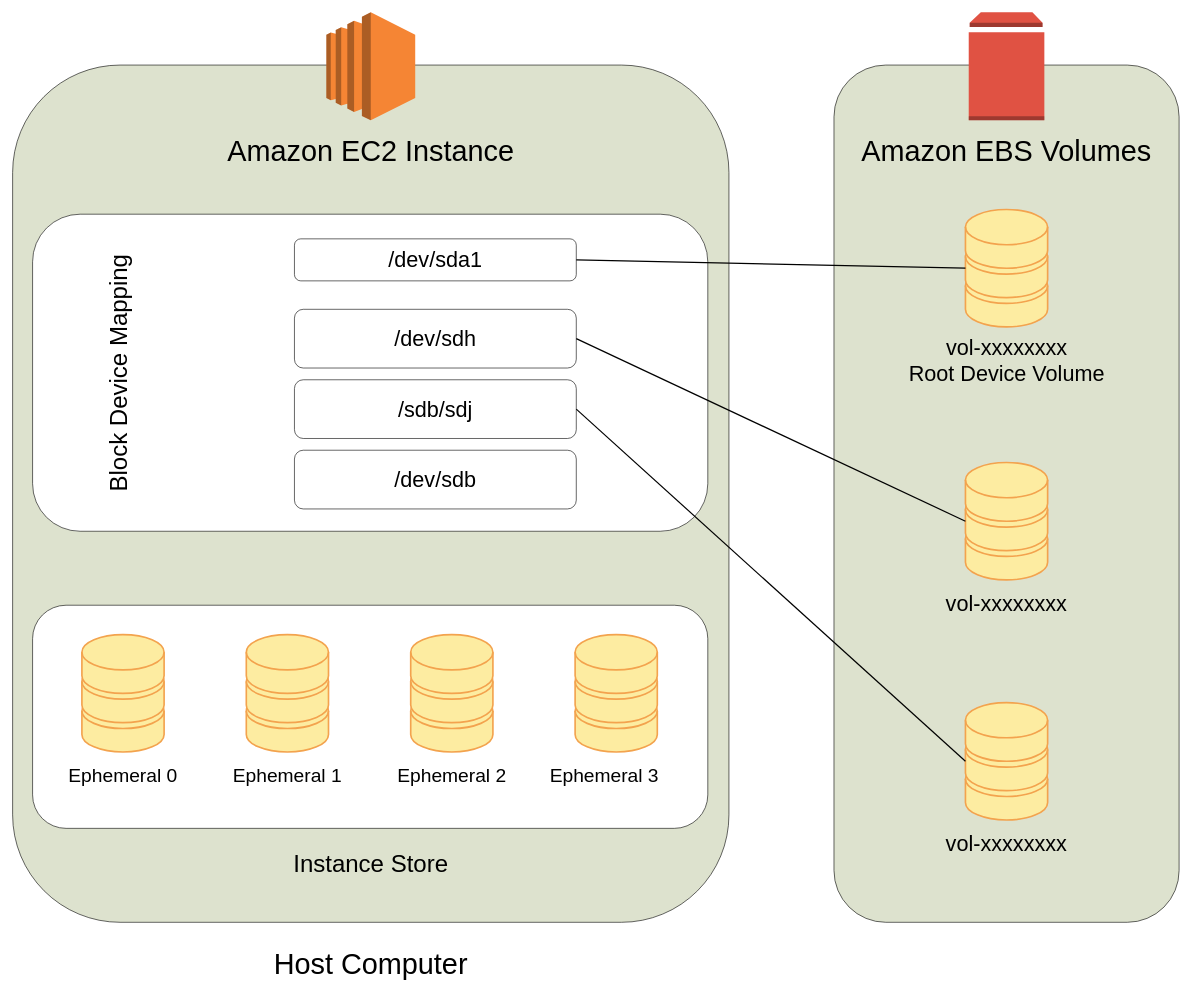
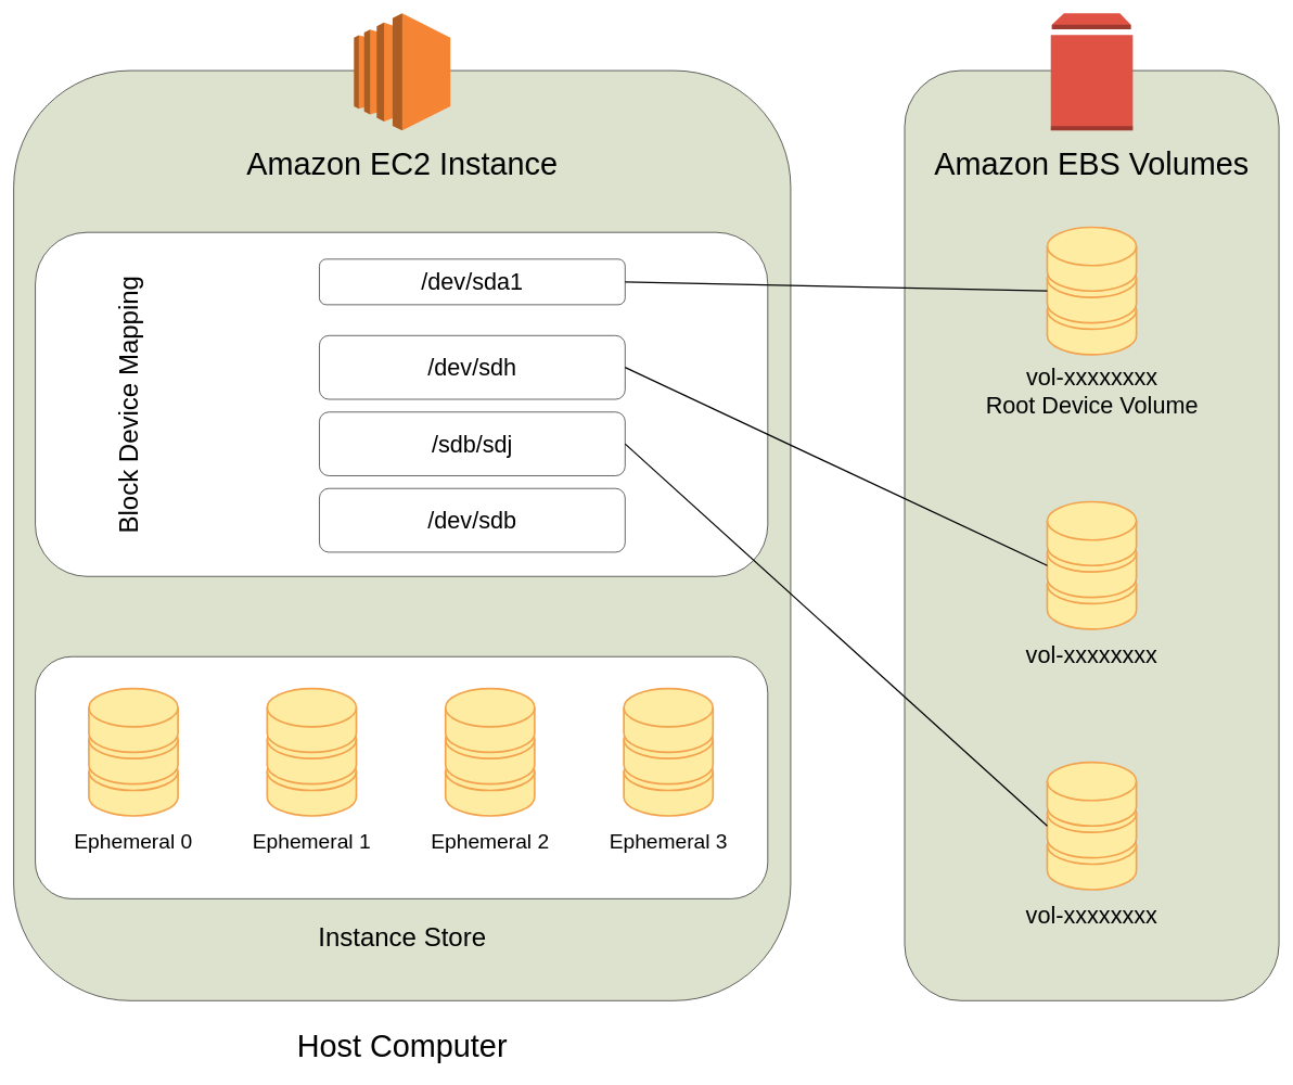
- <mxCell id="18" value="Ephemeral 3" style="text;html=1;strokeColor=none;fillColor=none;align=center;verticalAlign=middle;whiteSpace=wrap;rounded=0;fontSize=32;" parent="1" vertex="1"><mxGeometry x="888.783" y="1262.177" width="234.783" height="58.696" as="geometry" /></mxCell>
+ <mxCell id="18" value="Ephemeral 3" style="text;html=1;strokeColor=none;fillColor=none;align=center;verticalAlign=middle;whiteSpace=wrap;rounded=0;fontSize=32;" parent="1" vertex="1"><mxGeometry x="908.783" y="1262.177" width="234.783" height="58.696" as="geometry" /></mxCell>
